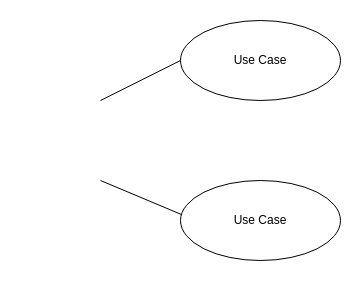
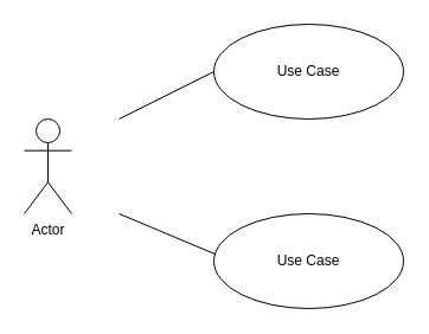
+ <mxCell id="2" value="Actor" style="shape=umlActor;verticalLabelPosition=bottom;verticalAlign=top;html=1;outlineConnect=0;" vertex="1" parent="1"><mxGeometry x="20" y="100" width="40" height="80" as="geometry" /></mxCell>
